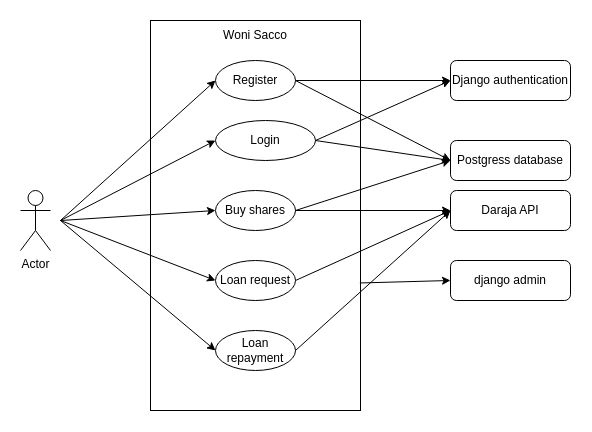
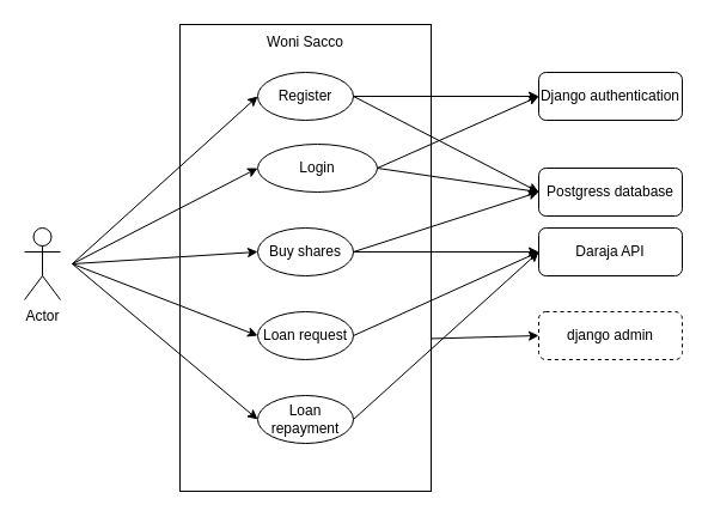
- <mxCell id="12" value="django admin" style="rounded=1;whiteSpace=wrap;html=1;" vertex="1" parent="1"><mxGeometry x="450" y="260" width="120" height="40" as="geometry" /></mxCell>
+ <mxCell id="12" value="django admin" style="rounded=1;whiteSpace=wrap;html=1;dashed=1;" vertex="1" parent="1"><mxGeometry x="450" y="260" width="120" height="40" as="geometry" /></mxCell>
